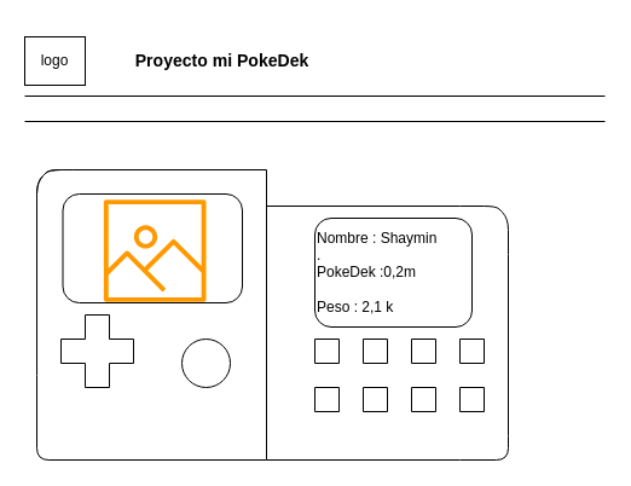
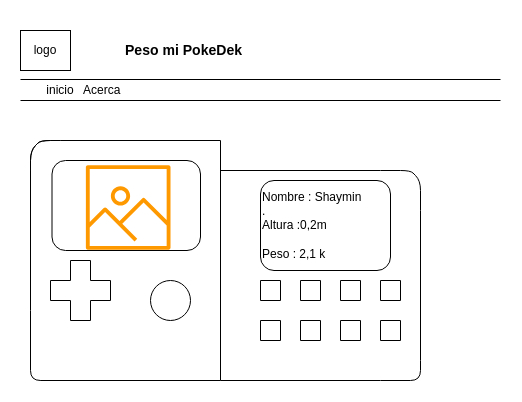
- <mxCell id="2" value="&lt;h3&gt;Proyecto mi PokeDek&lt;/h3&gt;" style="text;html=1;strokeColor=none;fillColor=none;align=center;verticalAlign=middle;whiteSpace=wrap;rounded=0;hachureGap=4;pointerEvents=0;" parent="1" vertex="1"><mxGeometry x="50" width="267" height="60" as="geometry" y="20" /></mxCell>
+ <mxCell id="2" value="&lt;h3&gt;Peso mi PokeDek&lt;/h3&gt;" style="text;html=1;strokeColor=none;fillColor=none;align=center;verticalAlign=middle;whiteSpace=wrap;rounded=0;hachureGap=4;pointerEvents=0;" parent="1" vertex="1"><mxGeometry x="50" width="267" height="60" as="geometry" y="20" /></mxCell>
+ <mxCell id="64" value="inicio" style="text;html=1;strokeColor=none;fillColor=none;align=center;verticalAlign=middle;whiteSpace=wrap;rounded=0;hachureGap=4;pointerEvents=0;" parent="1" vertex="1"><mxGeometry x="40" y="80" width="40" height="20" as="geometry" /></mxCell>
+ <mxCell id="68" value="Acerca&amp;nbsp;&amp;nbsp;" style="text;html=1;strokeColor=none;fillColor=none;align=center;verticalAlign=middle;whiteSpace=wrap;rounded=0;hachureGap=4;pointerEvents=0;" parent="1" vertex="1"><mxGeometry x="85.38" y="80" width="40" height="20" as="geometry" /></mxCell>
- <mxCell id="29" value="Nombre : Shaymin &lt;br&gt;.&lt;br&gt;PokeDek :0,2m&lt;br&gt;&lt;br&gt;Peso : 2,1 k" style="rounded=1;whiteSpace=wrap;html=1;hachureGap=4;pointerEvents=0;align=left;" parent="1" vertex="1"><mxGeometry x="260" y="180" width="130" height="90" as="geometry" /></mxCell>
+ <mxCell id="29" value="Nombre : Shaymin &lt;br&gt;.&lt;br&gt;Altura :0,2m&lt;br&gt;&lt;br&gt;Peso : 2,1 k" style="rounded=1;whiteSpace=wrap;html=1;hachureGap=4;pointerEvents=0;align=left;" parent="1" vertex="1"><mxGeometry x="260" y="180" width="130" height="90" as="geometry" /></mxCell>
